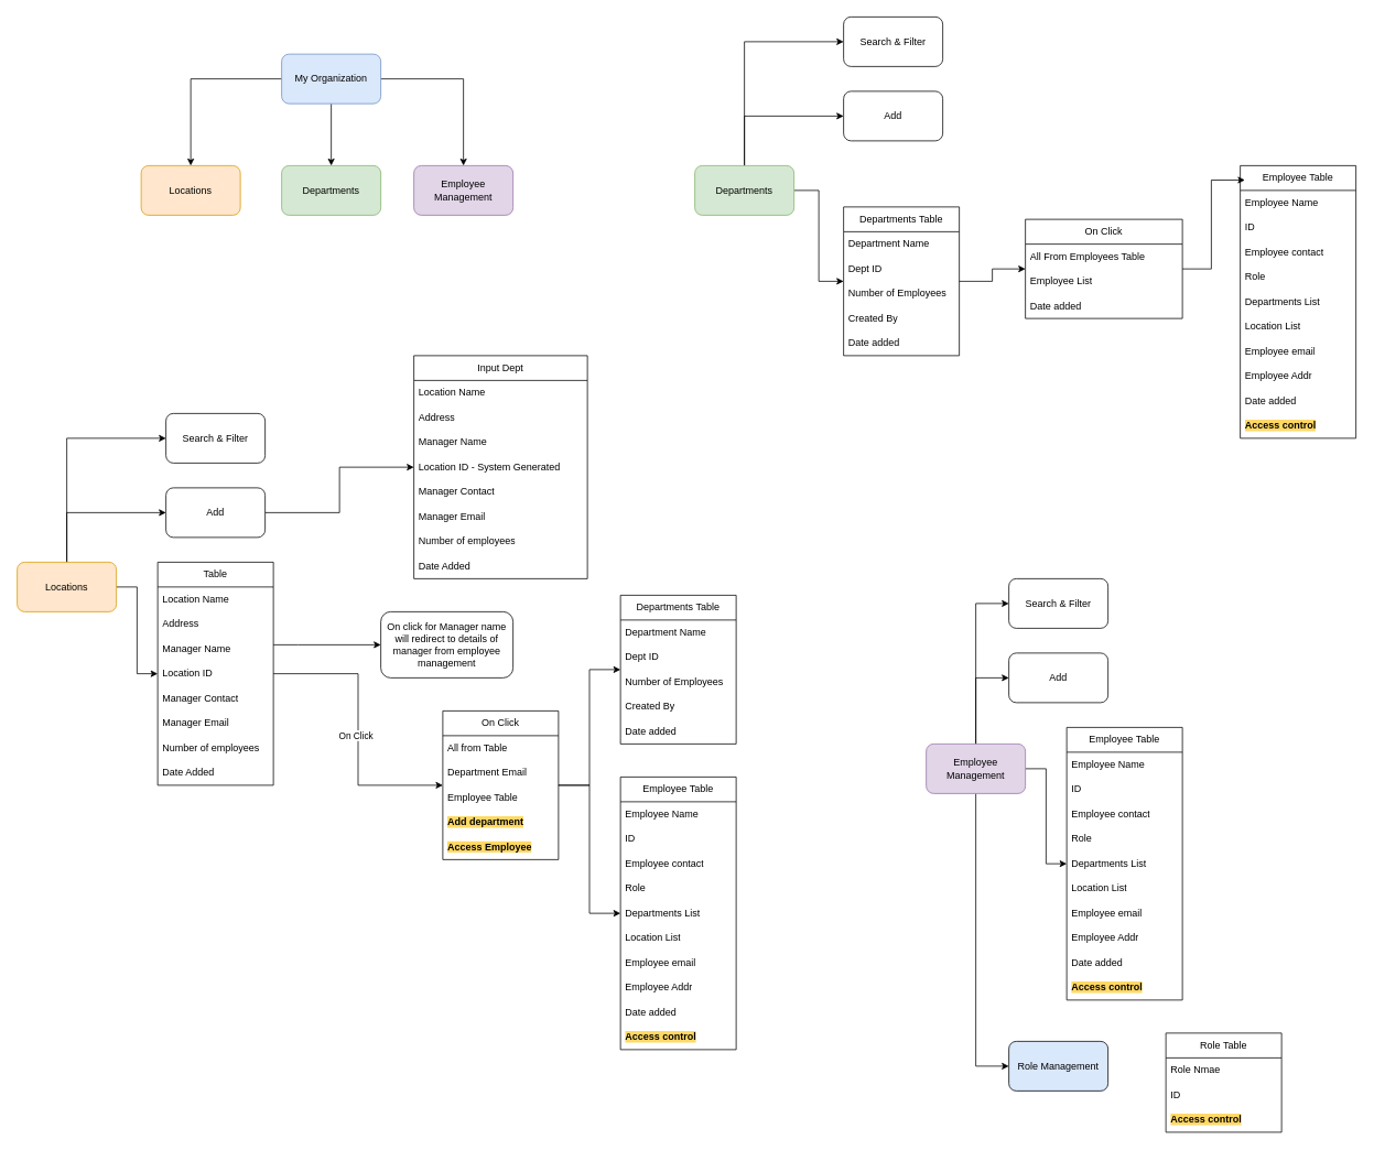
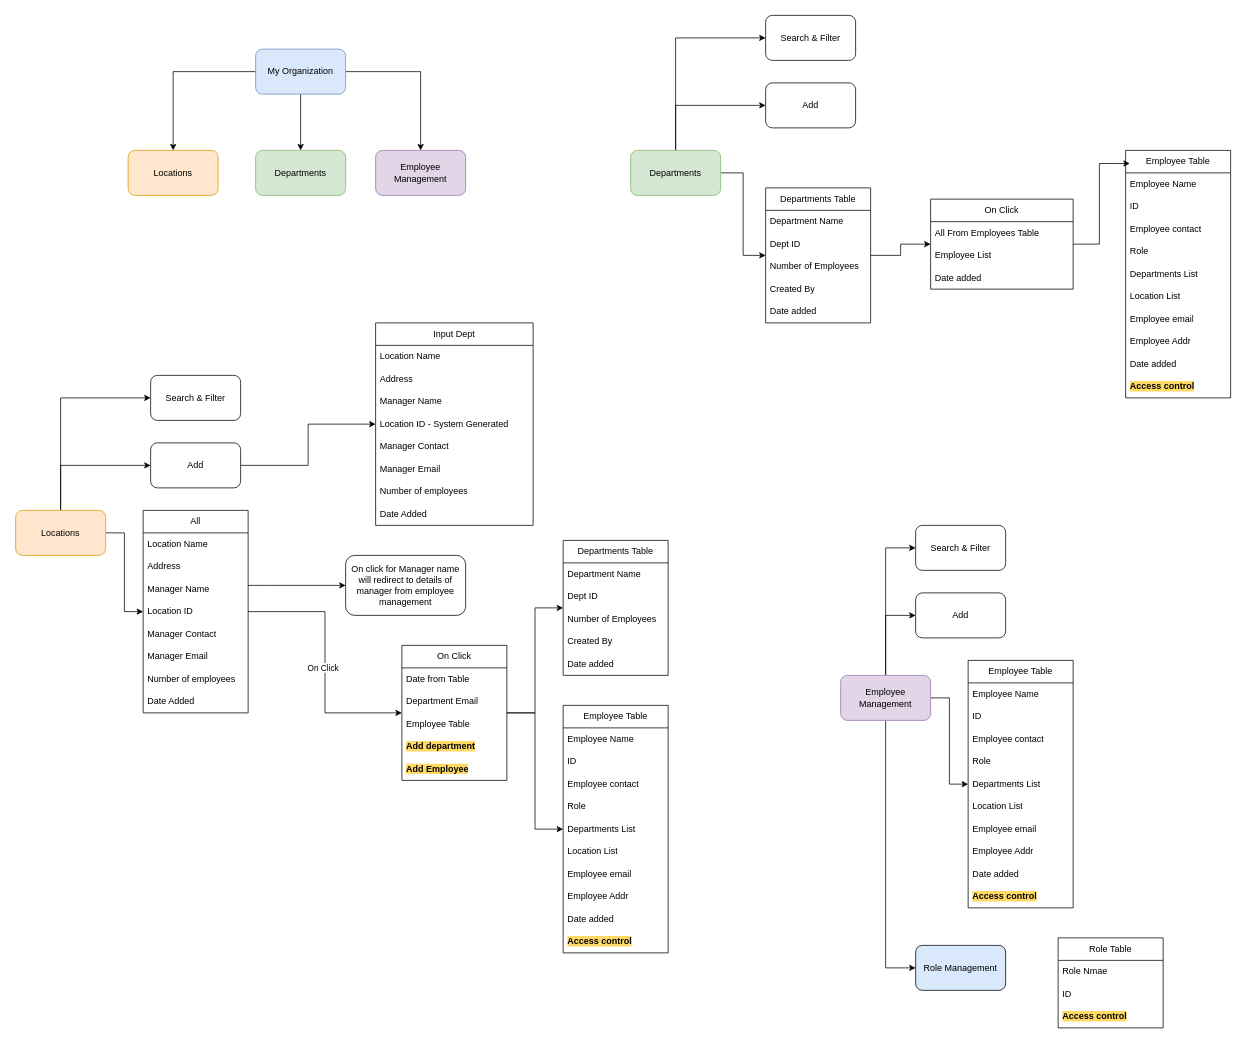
- <mxCell id="15" value="Table" style="swimlane;fontStyle=0;childLayout=stackLayout;horizontal=1;startSize=30;horizontalStack=0;resizeParent=1;resizeParentMax=0;resizeLast=0;collapsible=1;marginBottom=0;whiteSpace=wrap;html=1;" parent="1" vertex="1"><mxGeometry x="190" y="680" width="140" height="270" as="geometry" /></mxCell>
+ <mxCell id="15" value="All" style="swimlane;fontStyle=0;childLayout=stackLayout;horizontal=1;startSize=30;horizontalStack=0;resizeParent=1;resizeParentMax=0;resizeLast=0;collapsible=1;marginBottom=0;whiteSpace=wrap;html=1;" parent="1" vertex="1"><mxGeometry x="190" y="680" width="140" height="270" as="geometry" /></mxCell>
- <mxCell id="47" value="All from Table" style="text;strokeColor=none;fillColor=none;align=left;verticalAlign=middle;spacingLeft=4;spacingRight=4;overflow=hidden;points=[[0,0.5],[1,0.5]];portConstraint=eastwest;rotatable=0;whiteSpace=wrap;html=1;" parent="46" vertex="1"><mxGeometry y="30" width="140" height="30" as="geometry" /></mxCell>
+ <mxCell id="47" value="Date from Table" style="text;strokeColor=none;fillColor=none;align=left;verticalAlign=middle;spacingLeft=4;spacingRight=4;overflow=hidden;points=[[0,0.5],[1,0.5]];portConstraint=eastwest;rotatable=0;whiteSpace=wrap;html=1;" parent="46" vertex="1"><mxGeometry y="30" width="140" height="30" as="geometry" /></mxCell>
- <mxCell id="51" value="&lt;b style=&quot;background-color: rgb(255, 217, 102);&quot;&gt;Access Employee&lt;/b&gt;" style="text;strokeColor=none;fillColor=none;align=left;verticalAlign=middle;spacingLeft=4;spacingRight=4;overflow=hidden;points=[[0,0.5],[1,0.5]];portConstraint=eastwest;rotatable=0;whiteSpace=wrap;html=1;" parent="46" vertex="1"><mxGeometry y="150" width="140" height="30" as="geometry" /></mxCell>
+ <mxCell id="51" value="&lt;b style=&quot;background-color: rgb(255, 217, 102);&quot;&gt;Add Employee&lt;/b&gt;" style="text;strokeColor=none;fillColor=none;align=left;verticalAlign=middle;spacingLeft=4;spacingRight=4;overflow=hidden;points=[[0,0.5],[1,0.5]];portConstraint=eastwest;rotatable=0;whiteSpace=wrap;html=1;" parent="46" vertex="1"><mxGeometry y="150" width="140" height="30" as="geometry" /></mxCell>
